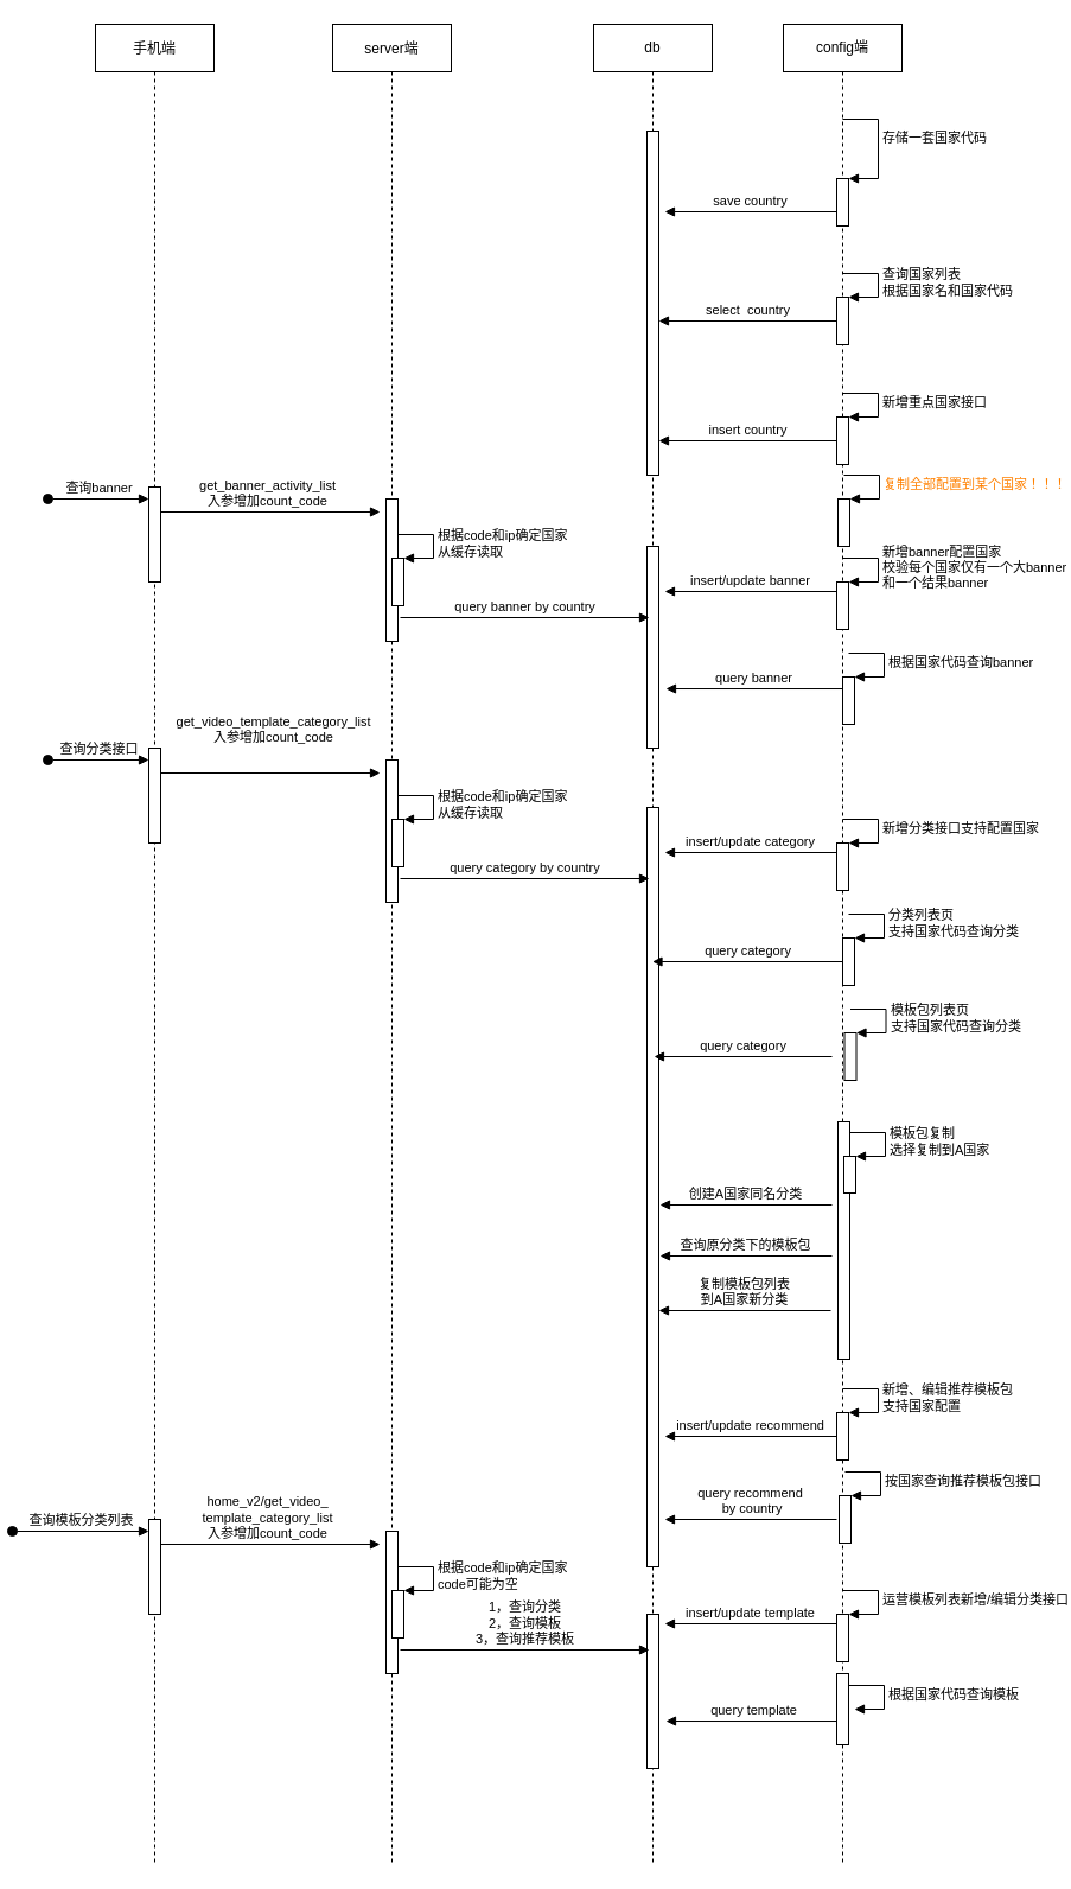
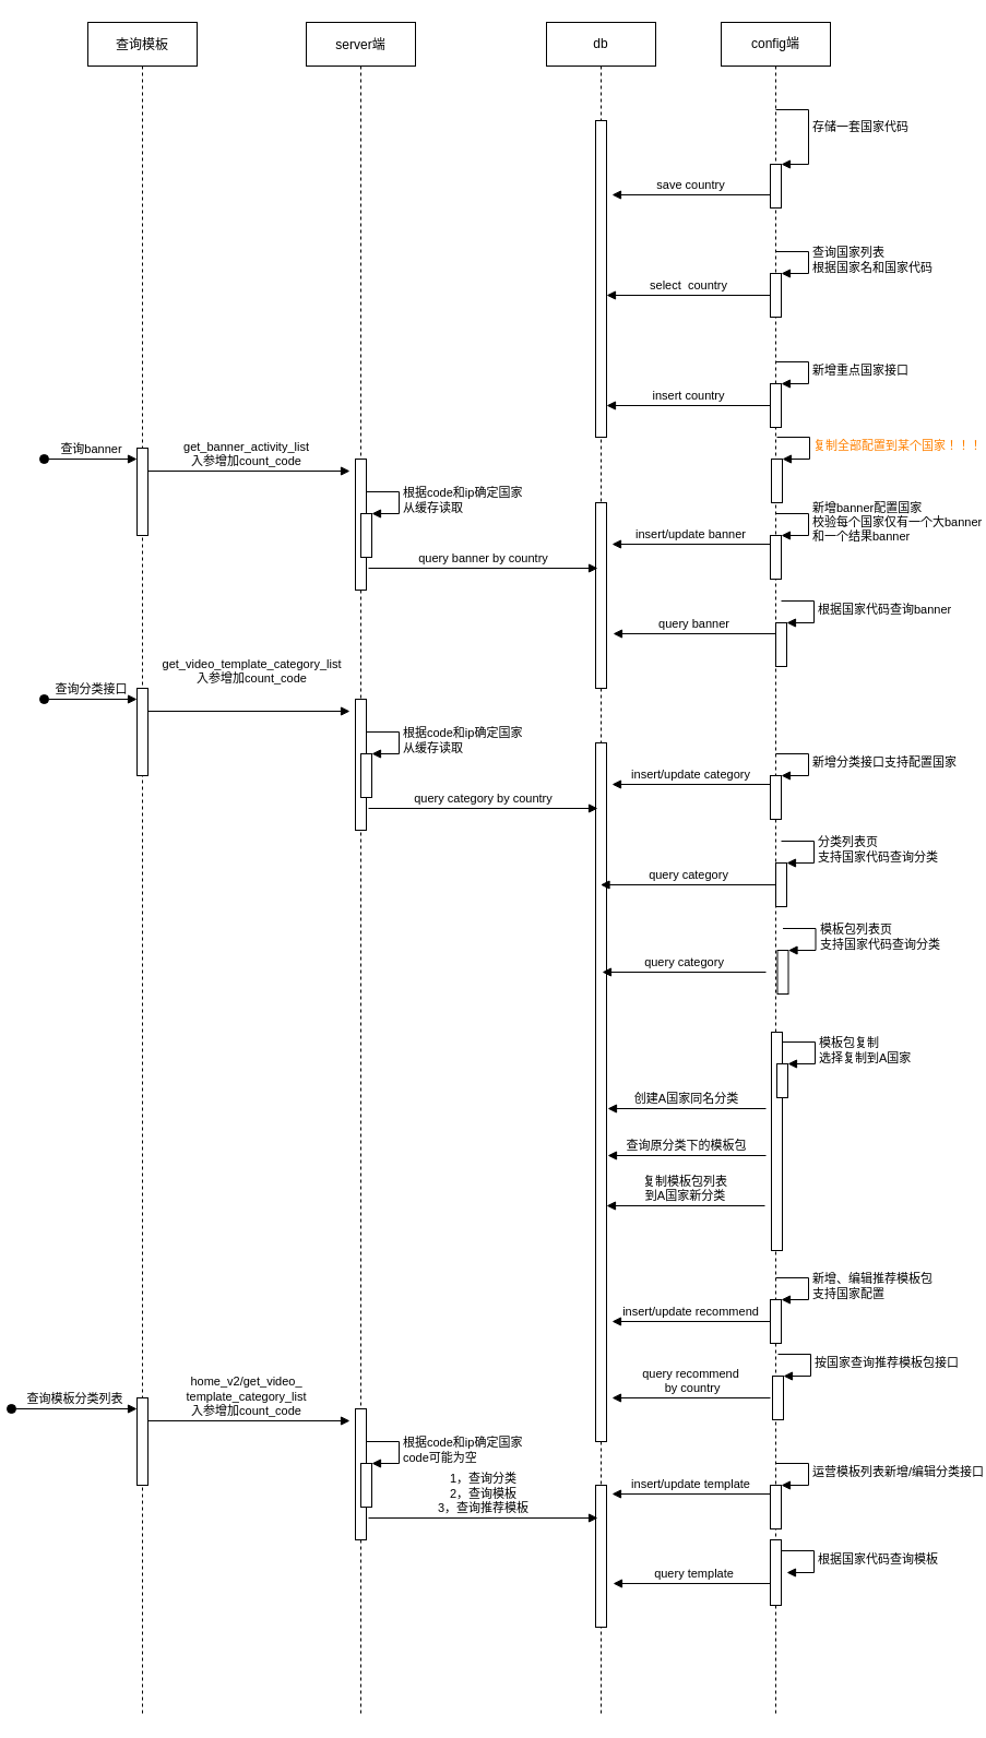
- <mxCell id="2" value="手机端" style="shape=umlLifeline;perimeter=lifelinePerimeter;container=1;collapsible=0;recursiveResize=0;rounded=0;shadow=0;strokeWidth=1;" vertex="1" parent="1"><mxGeometry x="20" y="20" width="100" height="1550" as="geometry" /></mxCell>
+ <mxCell id="2" value="查询模板" style="shape=umlLifeline;perimeter=lifelinePerimeter;container=1;collapsible=0;recursiveResize=0;rounded=0;shadow=0;strokeWidth=1;" vertex="1" parent="1"><mxGeometry x="20" y="20" width="100" height="1550" as="geometry" /></mxCell>
